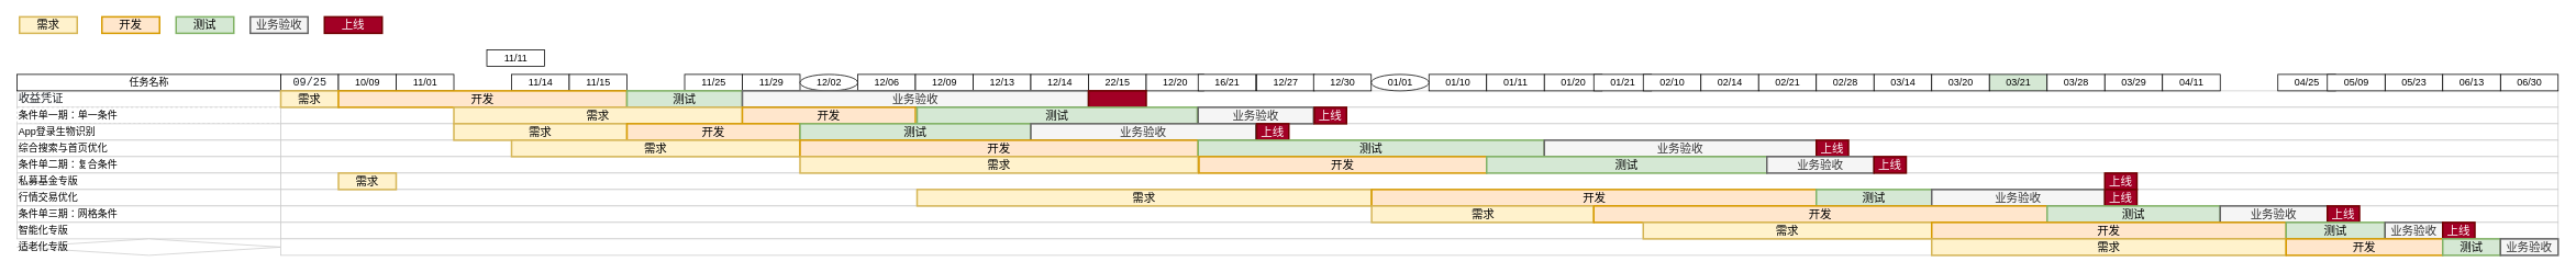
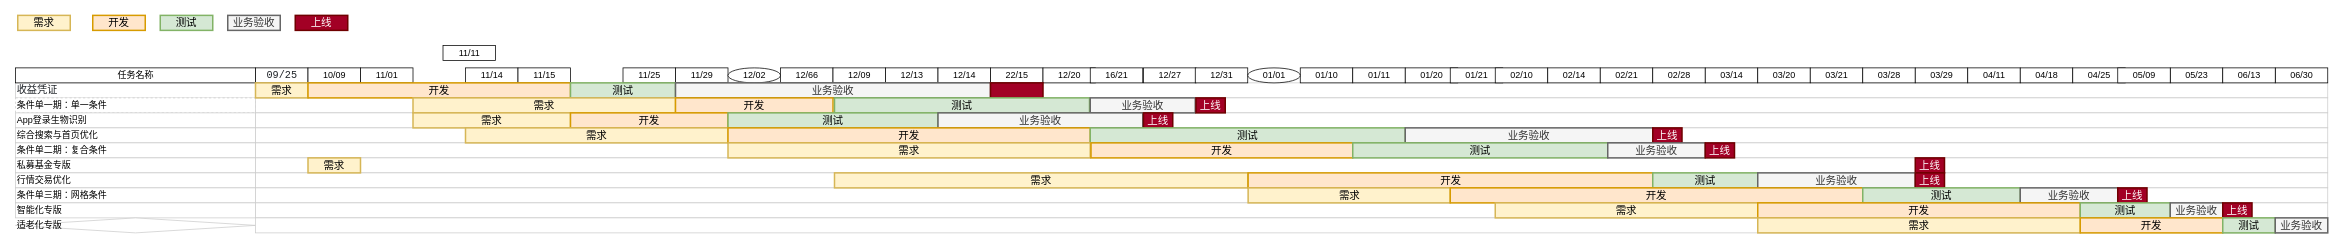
- <mxCell id="21" value="12/06" style="strokeWidth=1;fontStyle=0;html=1;" parent="1" vertex="1"><mxGeometry x="1040" y="90" width="70" height="20" as="geometry" /></mxCell>
+ <mxCell id="21" value="12/66" style="strokeWidth=1;fontStyle=0;html=1;" parent="1" vertex="1"><mxGeometry x="1040" y="90" width="70" height="20" as="geometry" /></mxCell>
- <mxCell id="41" value="12/30" style="strokeWidth=1;fontStyle=0;html=1;" vertex="1" parent="1"><mxGeometry x="1593" y="90" width="70" height="20" as="geometry" /></mxCell>
+ <mxCell id="41" value="12/31" style="strokeWidth=1;fontStyle=0;html=1;" vertex="1" parent="1"><mxGeometry x="1593" y="90" width="70" height="20" as="geometry" /></mxCell>
- <mxCell id="53" value="03/21" style="strokeWidth=1;fontStyle=0;html=1;fillColor=#d5e8d4;" vertex="1" parent="1"><mxGeometry x="2413" y="90" width="70" height="20" as="geometry" /></mxCell>
+ <mxCell id="53" value="03/21" style="strokeWidth=1;fontStyle=0;html=1;" vertex="1" parent="1"><mxGeometry x="2413" y="90" width="70" height="20" as="geometry" /></mxCell>
+ <mxCell id="57" value="04/18" style="strokeWidth=1;fontStyle=0;html=1;" vertex="1" parent="1"><mxGeometry x="2693" y="90" width="70" height="20" as="geometry" /></mxCell>
